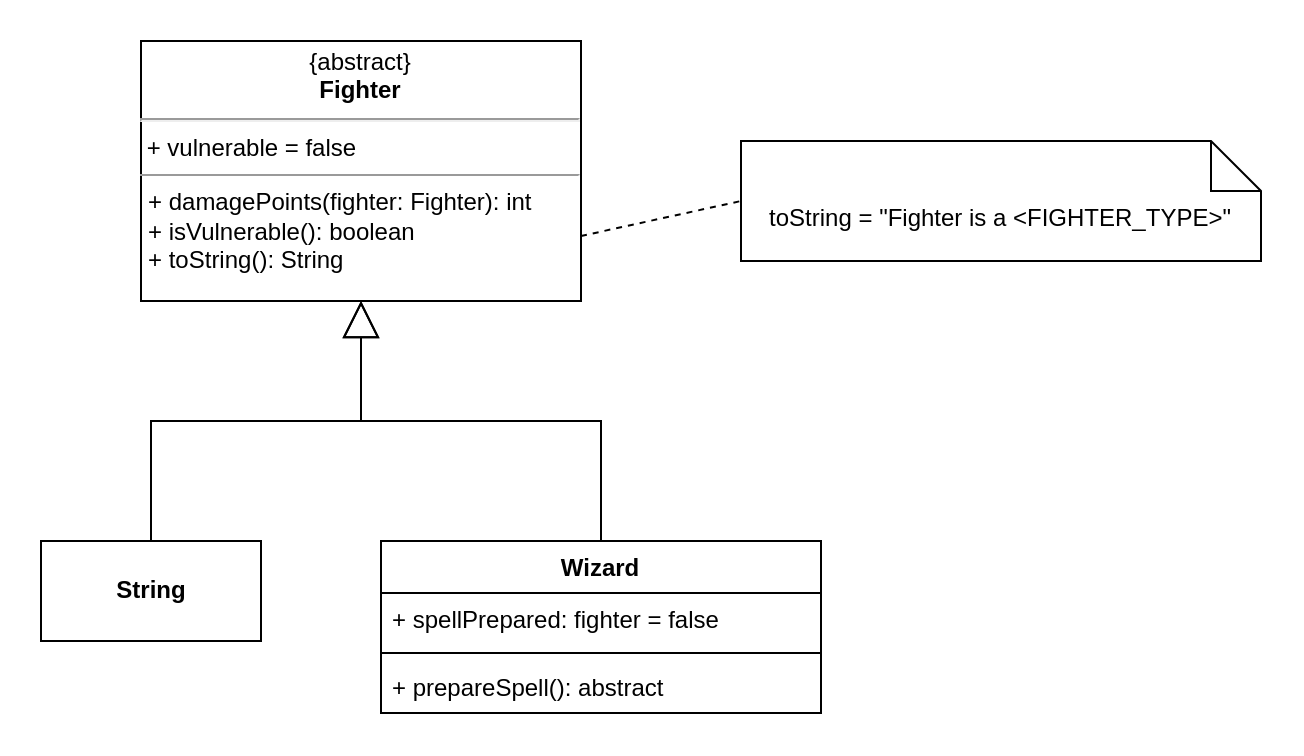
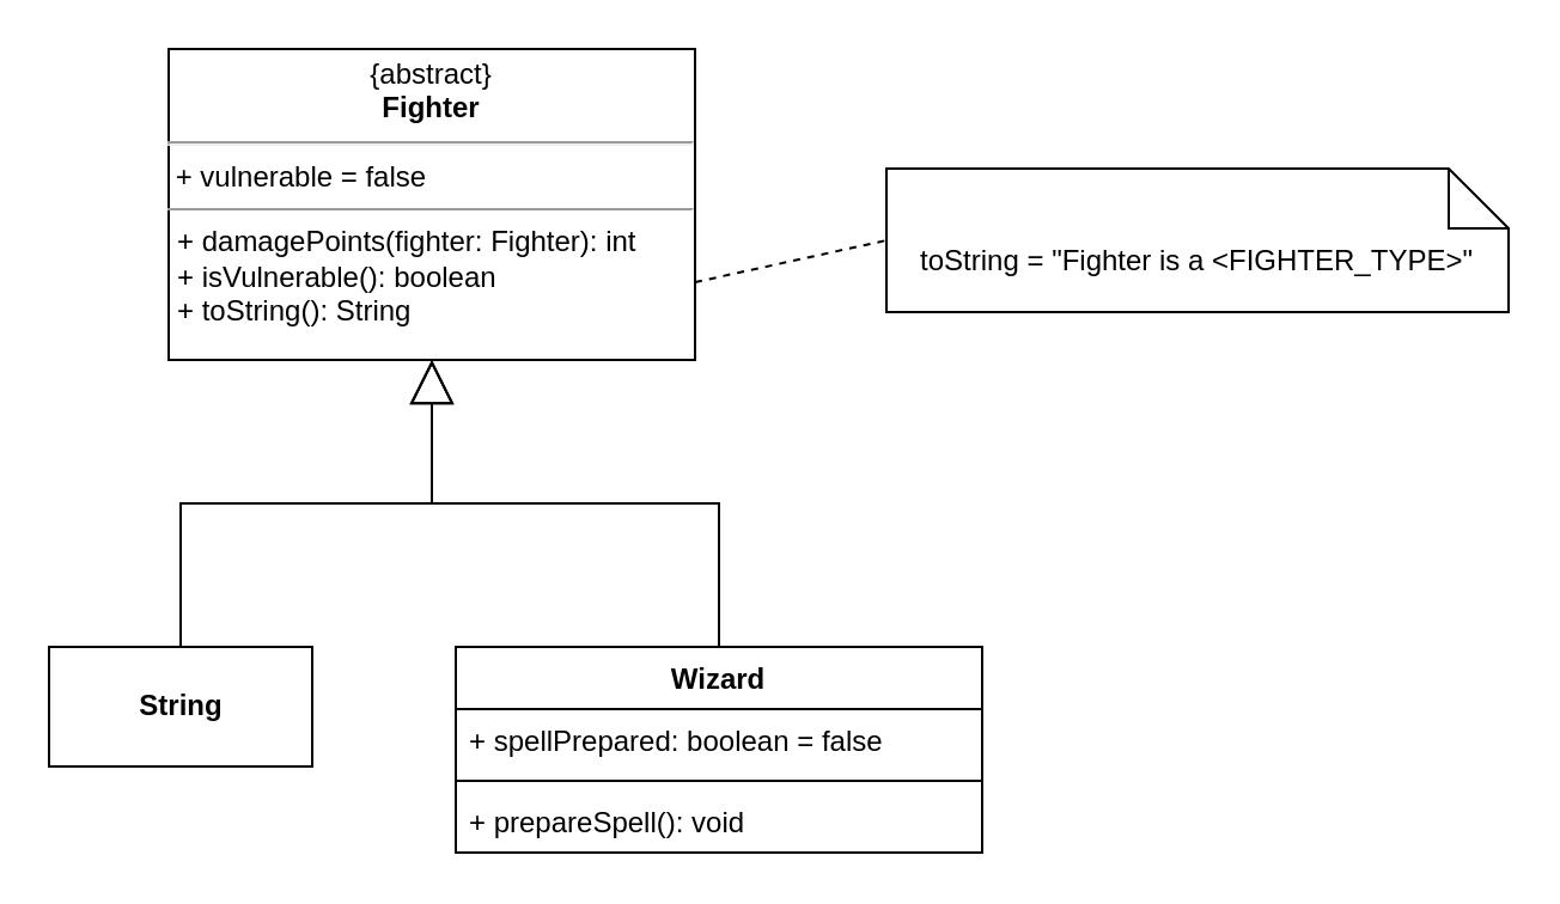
- <mxCell id="3" value="+ spellPrepared: fighter = false" style="text;strokeColor=none;fillColor=none;align=left;verticalAlign=top;spacingLeft=4;spacingRight=4;overflow=hidden;rotatable=0;points=[[0,0.5],[1,0.5]];portConstraint=eastwest;" vertex="1" parent="2"><mxGeometry y="26" width="220" height="26" as="geometry" /></mxCell>
+ <mxCell id="3" value="+ spellPrepared: boolean = false" style="text;strokeColor=none;fillColor=none;align=left;verticalAlign=top;spacingLeft=4;spacingRight=4;overflow=hidden;rotatable=0;points=[[0,0.5],[1,0.5]];portConstraint=eastwest;" vertex="1" parent="2"><mxGeometry y="26" width="220" height="26" as="geometry" /></mxCell>
- <mxCell id="5" value="+ prepareSpell(): abstract" style="text;strokeColor=none;fillColor=none;align=left;verticalAlign=top;spacingLeft=4;spacingRight=4;overflow=hidden;rotatable=0;points=[[0,0.5],[1,0.5]];portConstraint=eastwest;" vertex="1" parent="2"><mxGeometry y="60" width="220" height="26" as="geometry" /></mxCell>
+ <mxCell id="5" value="+ prepareSpell(): void" style="text;strokeColor=none;fillColor=none;align=left;verticalAlign=top;spacingLeft=4;spacingRight=4;overflow=hidden;rotatable=0;points=[[0,0.5],[1,0.5]];portConstraint=eastwest;" vertex="1" parent="2"><mxGeometry y="60" width="220" height="26" as="geometry" /></mxCell>
